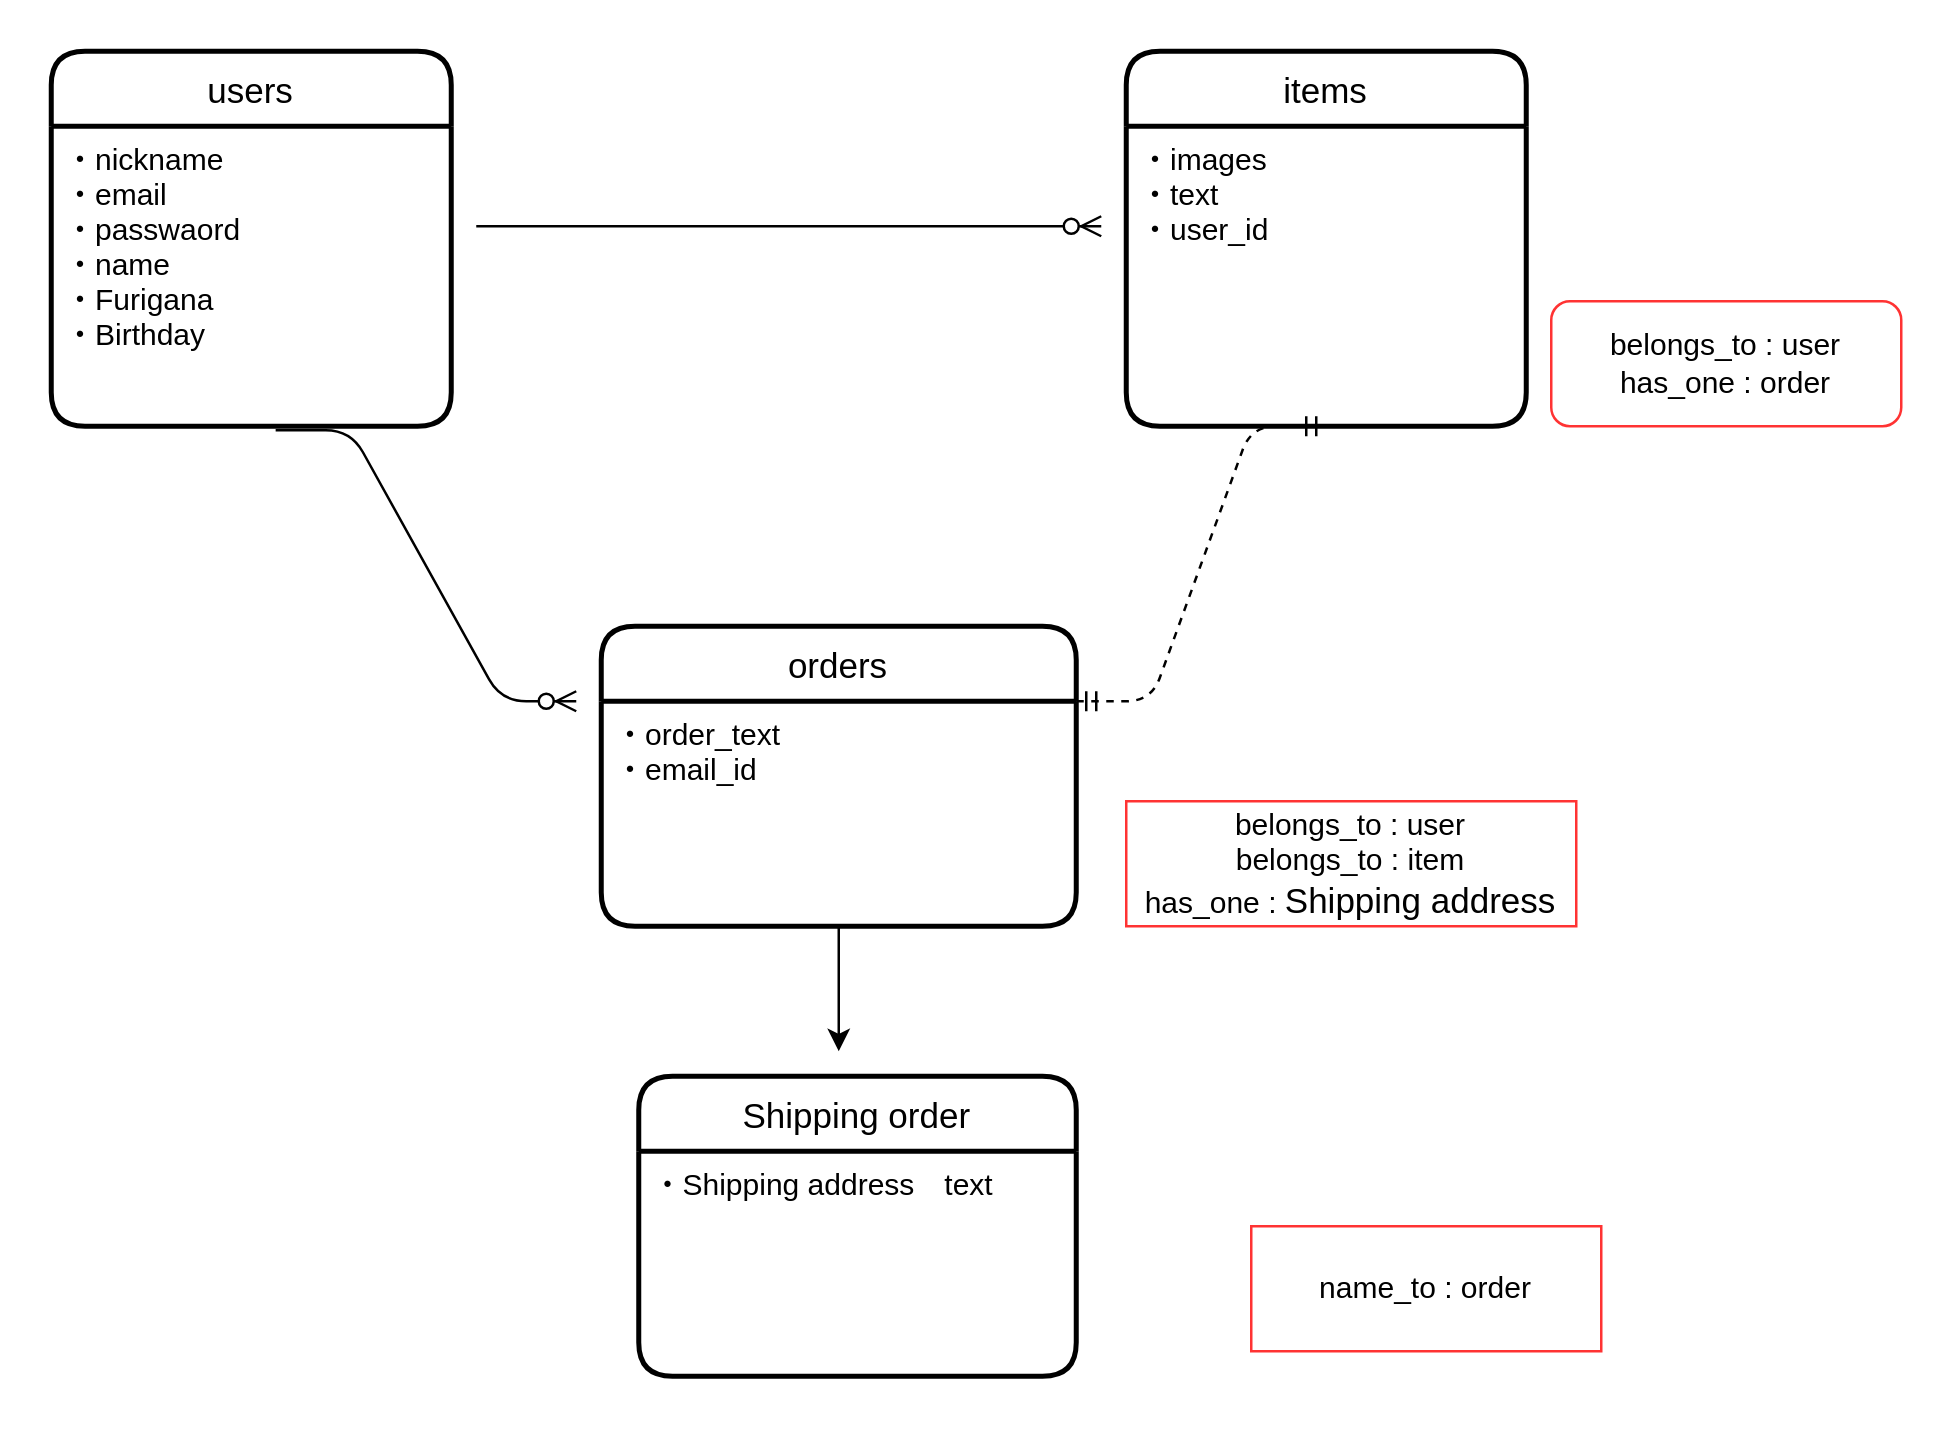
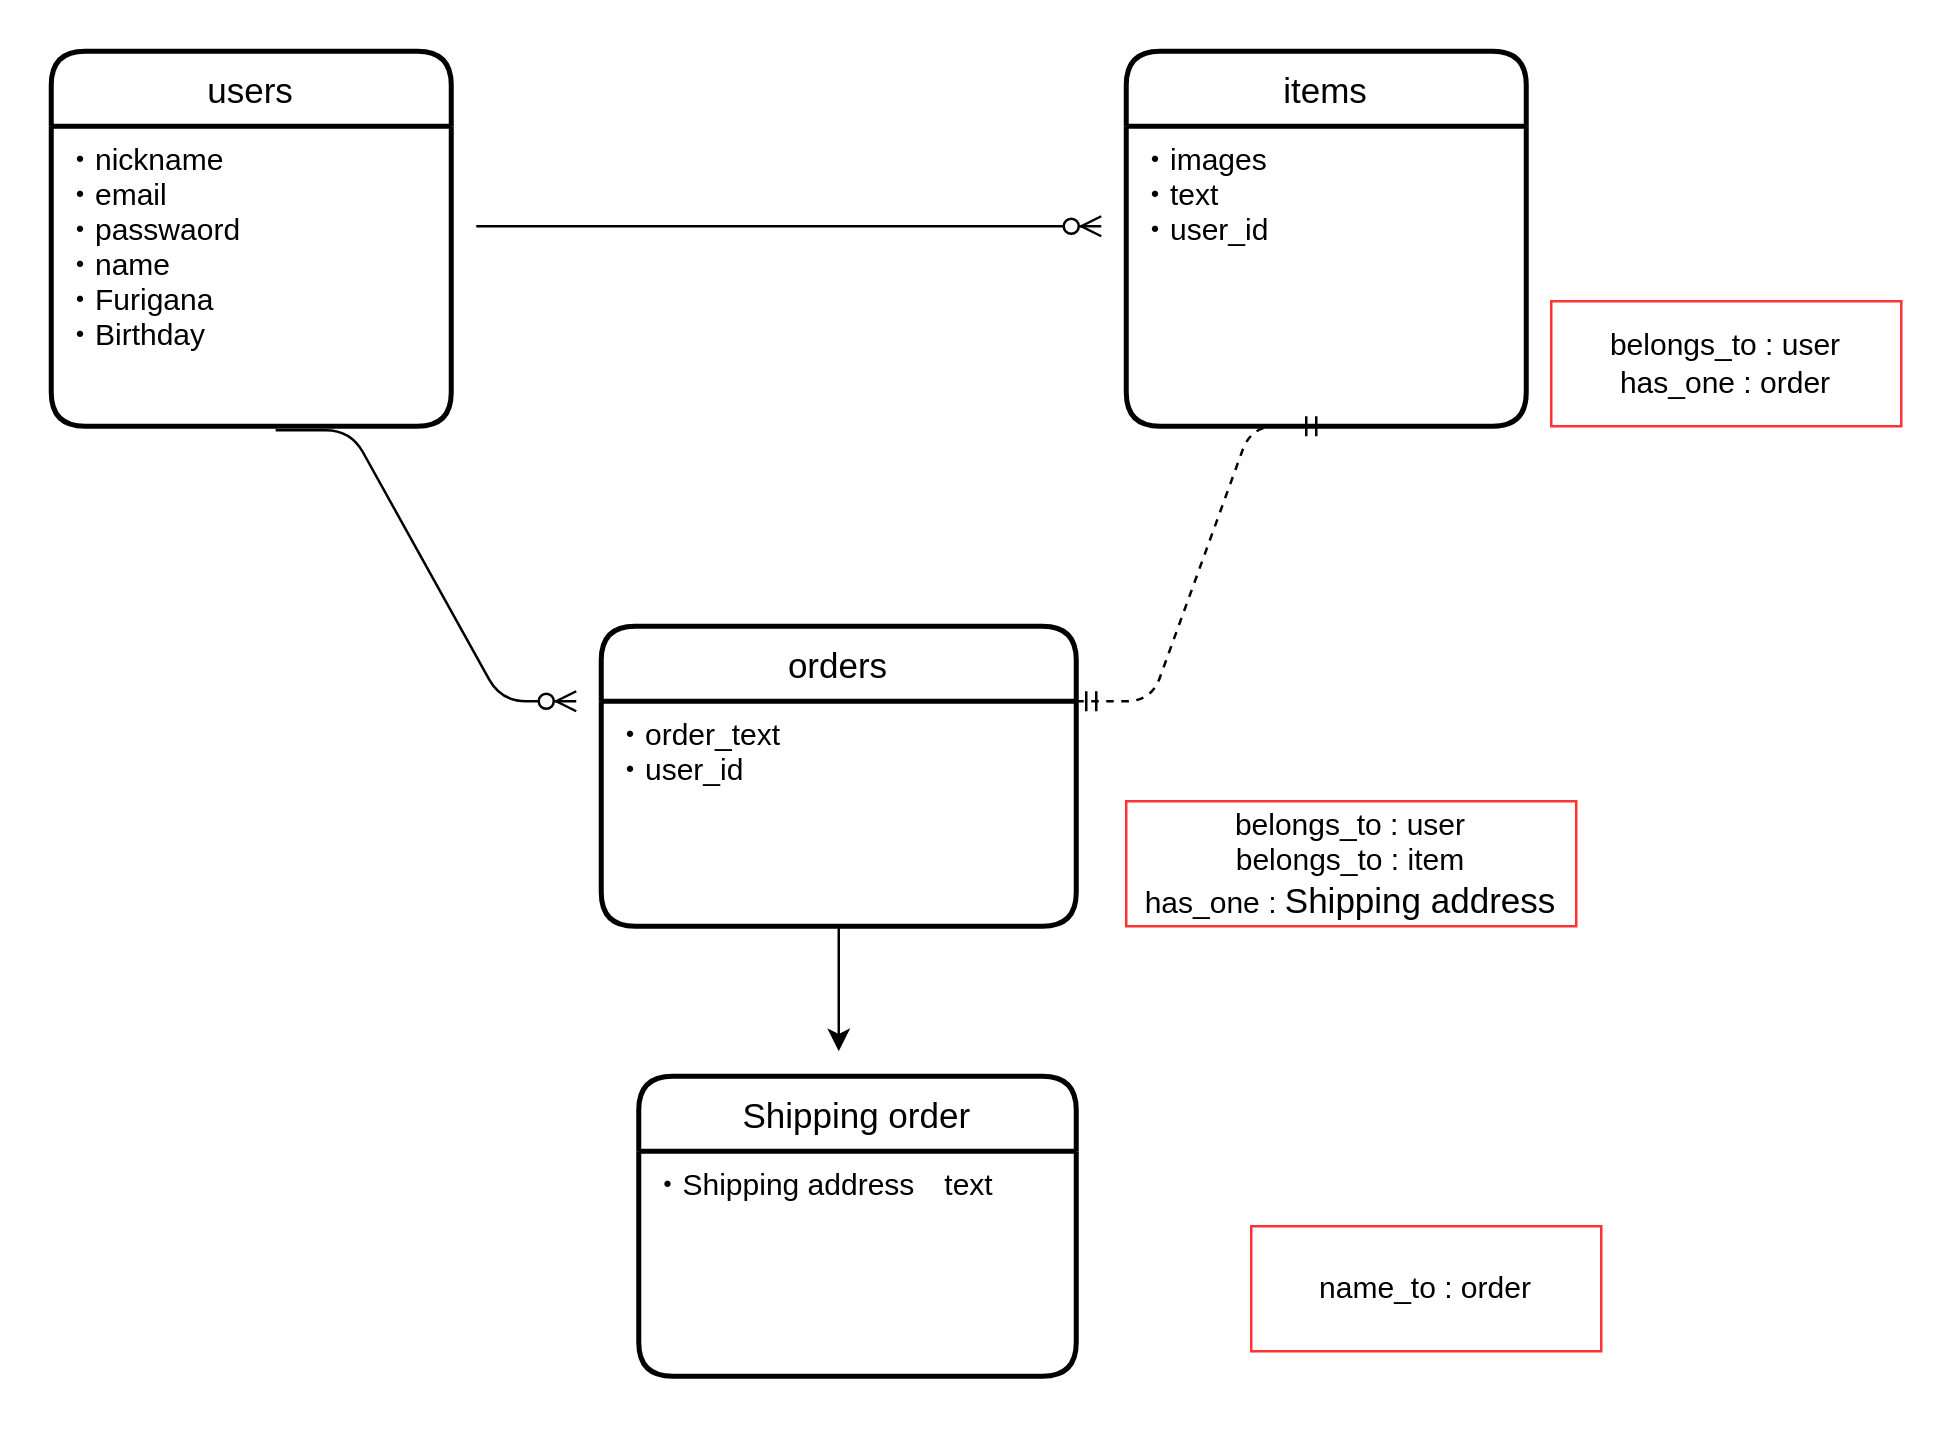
- <mxCell id="12" value="belongs_to : user&lt;br&gt;has_one : order" style="whiteSpace=wrap;html=1;align=center;labelBorderColor=none;strokeColor=#FF3333;rounded=1;" parent="1" vertex="1"><mxGeometry x="620" y="120" width="140" height="50" as="geometry" /></mxCell>
+ <mxCell id="12" value="belongs_to : user&lt;br&gt;has_one : order" style="whiteSpace=wrap;html=1;align=center;labelBorderColor=none;strokeColor=#FF3333;" parent="1" vertex="1"><mxGeometry x="620" y="120" width="140" height="50" as="geometry" /></mxCell>
- <mxCell id="9" value="・order_text&#10;・email_id&#10;&#10;" style="align=left;strokeColor=none;fillColor=none;spacingLeft=4;fontSize=12;verticalAlign=top;resizable=0;rotatable=0;part=1;" parent="8" vertex="1"><mxGeometry y="30" width="190" height="90" as="geometry" /></mxCell>
+ <mxCell id="9" value="・order_text&#10;・user_id&#10;&#10;" style="align=left;strokeColor=none;fillColor=none;spacingLeft=4;fontSize=12;verticalAlign=top;resizable=0;rotatable=0;part=1;" parent="8" vertex="1"><mxGeometry y="30" width="190" height="90" as="geometry" /></mxCell>
